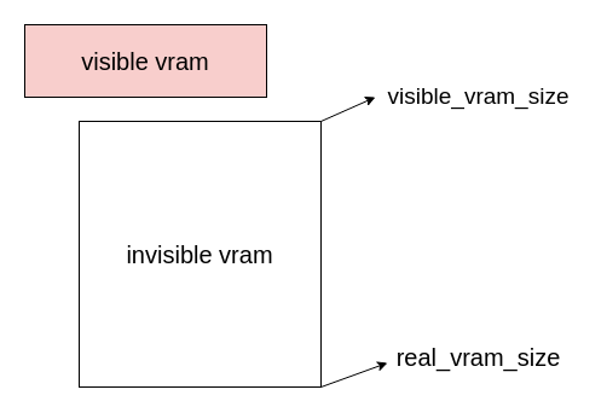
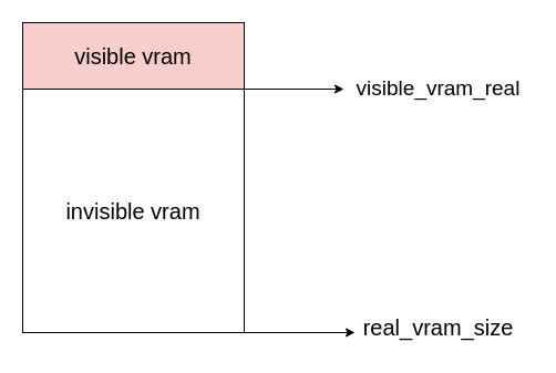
- <mxCell id="6" value="visible_vram_size" style="text;html=1;align=center;verticalAlign=middle;resizable=0;points=[];autosize=1;strokeColor=none;fillColor=none;fontSize=19;" vertex="1" parent="1"><mxGeometry x="310" y="60" width="170" height="40" as="geometry" /></mxCell>
+ <mxCell id="6" value="visible_vram_real" style="text;html=1;align=center;verticalAlign=middle;resizable=0;points=[];autosize=1;strokeColor=none;fillColor=none;fontSize=19;" vertex="1" parent="1"><mxGeometry x="310" y="60" width="170" height="40" as="geometry" /></mxCell>
- <mxCell id="5" value="invisible vram" style="rounded=0;whiteSpace=wrap;html=1;fontSize=20;" vertex="1" parent="1"><mxGeometry x="65" y="100" width="200" height="220" as="geometry" /></mxCell>
+ <mxCell id="5" value="invisible vram" style="rounded=0;whiteSpace=wrap;html=1;fontSize=20;" vertex="1" parent="1"><mxGeometry x="20" y="80" width="200" height="220" as="geometry" /></mxCell>
